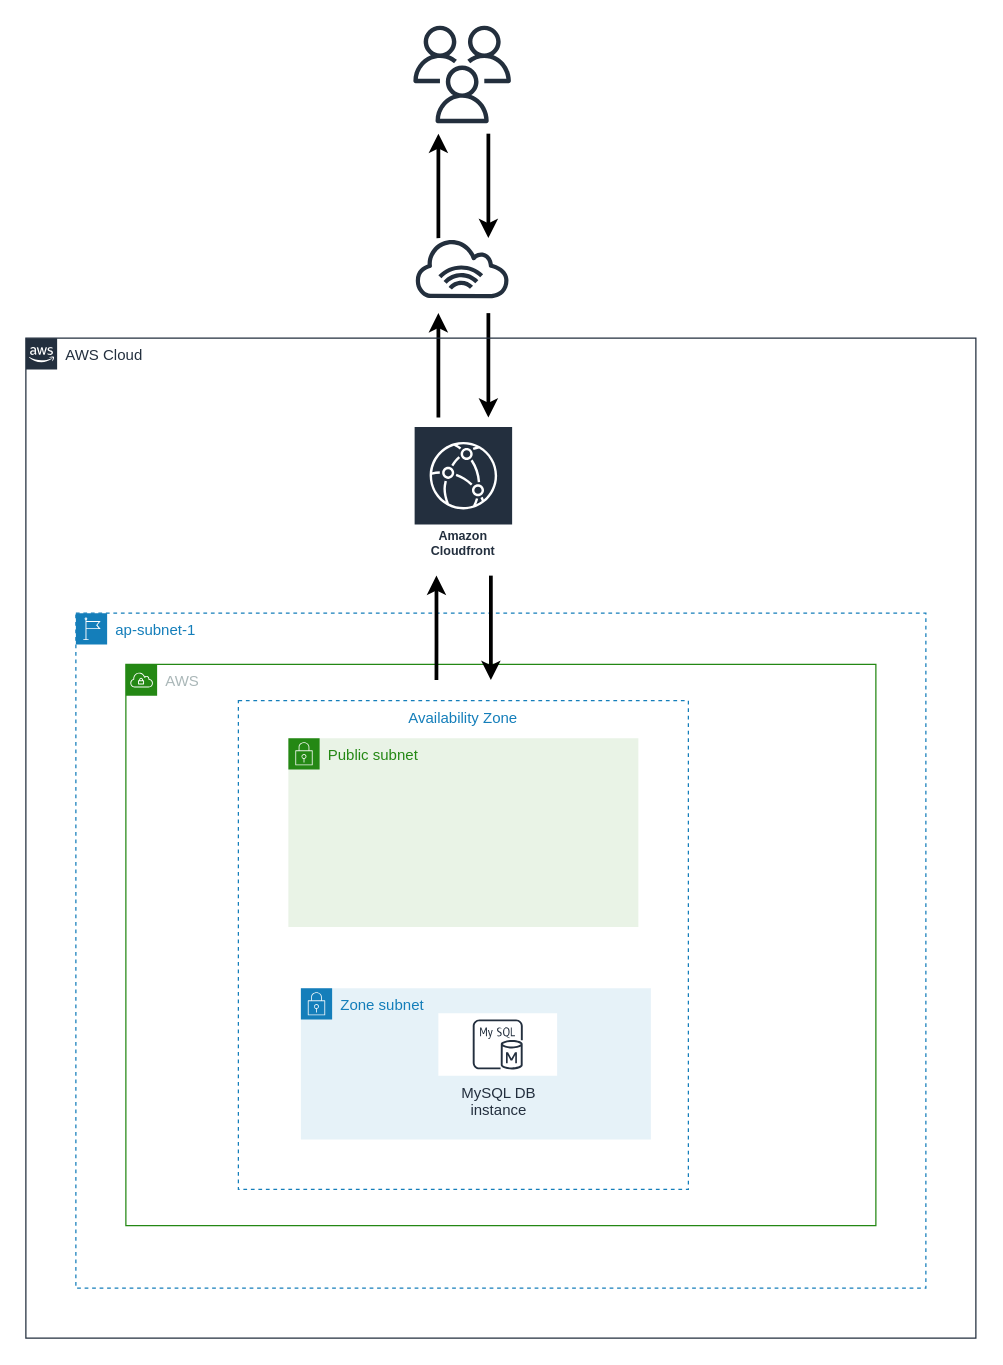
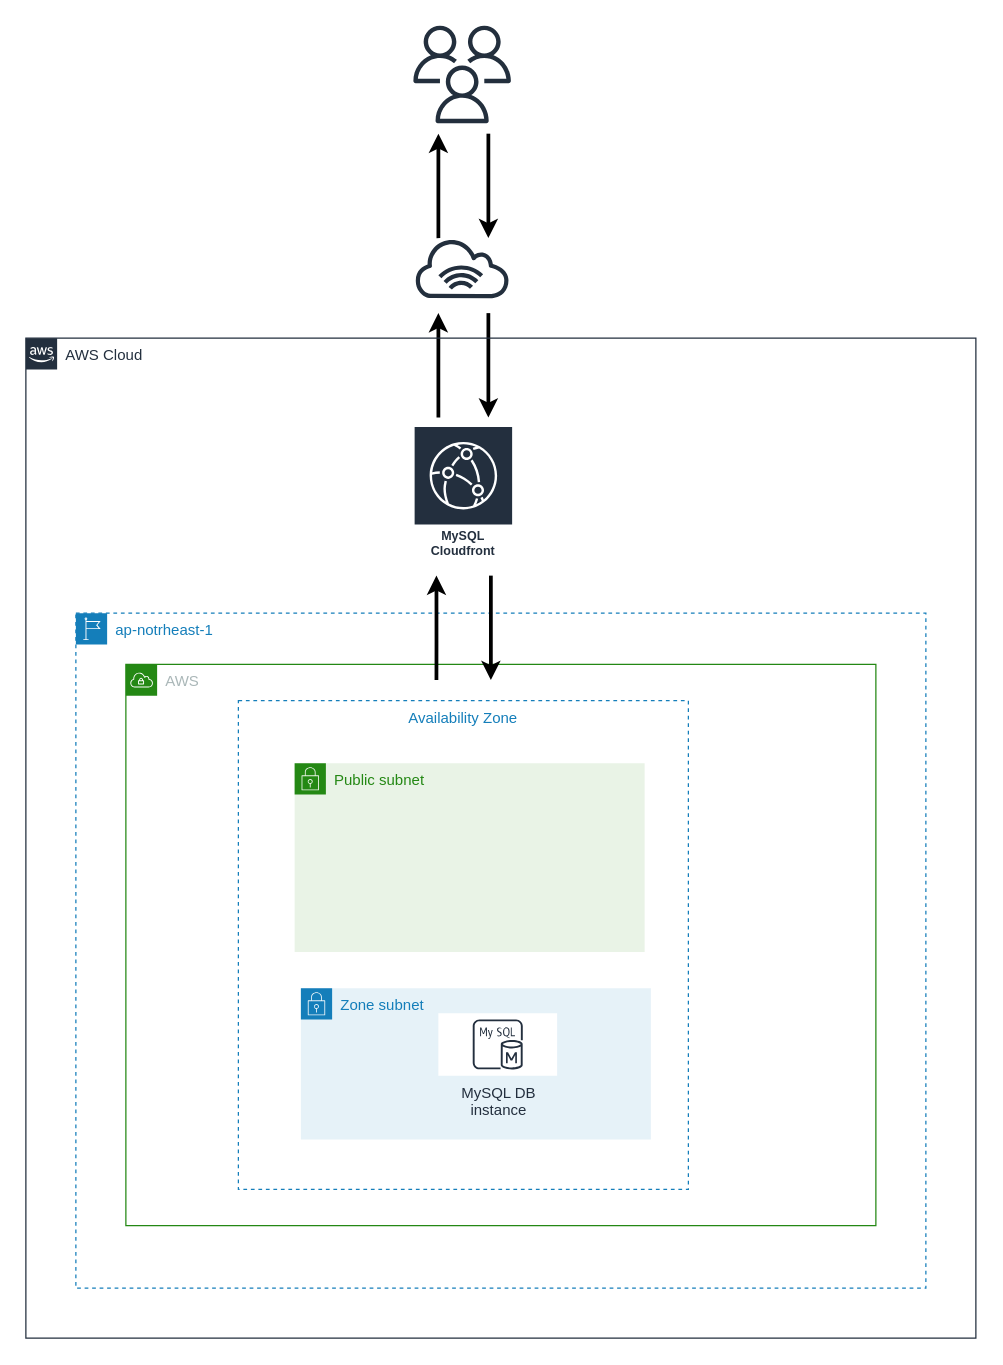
- <mxCell id="9" value="Amazon Cloudfront" style="sketch=0;outlineConnect=0;fontColor=#232F3E;gradientColor=none;strokeColor=#ffffff;fillColor=#232F3E;dashed=0;verticalLabelPosition=middle;verticalAlign=bottom;align=center;html=1;whiteSpace=wrap;fontSize=10;fontStyle=1;spacing=3;shape=mxgraph.aws4.productIcon;prIcon=mxgraph.aws4.cloudfront;" vertex="1" parent="8"><mxGeometry x="310" y="70" width="80" height="110" as="geometry" /></mxCell>
+ <mxCell id="9" value="MySQL Cloudfront" style="sketch=0;outlineConnect=0;fontColor=#232F3E;gradientColor=none;strokeColor=#ffffff;fillColor=#232F3E;dashed=0;verticalLabelPosition=middle;verticalAlign=bottom;align=center;html=1;whiteSpace=wrap;fontSize=10;fontStyle=1;spacing=3;shape=mxgraph.aws4.productIcon;prIcon=mxgraph.aws4.cloudfront;" vertex="1" parent="8"><mxGeometry x="310" y="70" width="80" height="110" as="geometry" /></mxCell>
- <mxCell id="10" value="ap-subnet-1" style="points=[[0,0],[0.25,0],[0.5,0],[0.75,0],[1,0],[1,0.25],[1,0.5],[1,0.75],[1,1],[0.75,1],[0.5,1],[0.25,1],[0,1],[0,0.75],[0,0.5],[0,0.25]];outlineConnect=0;gradientColor=none;html=1;whiteSpace=wrap;fontSize=12;fontStyle=0;container=1;pointerEvents=0;collapsible=0;recursiveResize=0;shape=mxgraph.aws4.group;grIcon=mxgraph.aws4.group_region;strokeColor=#147EBA;fillColor=none;verticalAlign=top;align=left;spacingLeft=30;fontColor=#147EBA;dashed=1;" vertex="1" parent="8"><mxGeometry x="40" y="220" width="680" height="540" as="geometry" /></mxCell>
+ <mxCell id="10" value="ap-notrheast-1" style="points=[[0,0],[0.25,0],[0.5,0],[0.75,0],[1,0],[1,0.25],[1,0.5],[1,0.75],[1,1],[0.75,1],[0.5,1],[0.25,1],[0,1],[0,0.75],[0,0.5],[0,0.25]];outlineConnect=0;gradientColor=none;html=1;whiteSpace=wrap;fontSize=12;fontStyle=0;container=1;pointerEvents=0;collapsible=0;recursiveResize=0;shape=mxgraph.aws4.group;grIcon=mxgraph.aws4.group_region;strokeColor=#147EBA;fillColor=none;verticalAlign=top;align=left;spacingLeft=30;fontColor=#147EBA;dashed=1;" vertex="1" parent="8"><mxGeometry x="40" y="220" width="680" height="540" as="geometry" /></mxCell>
- <mxCell id="13" value="Public subnet" style="points=[[0,0],[0.25,0],[0.5,0],[0.75,0],[1,0],[1,0.25],[1,0.5],[1,0.75],[1,1],[0.75,1],[0.5,1],[0.25,1],[0,1],[0,0.75],[0,0.5],[0,0.25]];outlineConnect=0;gradientColor=none;html=1;whiteSpace=wrap;fontSize=12;fontStyle=0;container=1;pointerEvents=0;collapsible=0;recursiveResize=0;shape=mxgraph.aws4.group;grIcon=mxgraph.aws4.group_security_group;grStroke=0;strokeColor=#248814;fillColor=#E9F3E6;verticalAlign=top;align=left;spacingLeft=30;fontColor=#248814;dashed=0;" vertex="1" parent="11"><mxGeometry x="130" y="59" width="280" height="151" as="geometry" /></mxCell>
+ <mxCell id="13" value="Public subnet" style="points=[[0,0],[0.25,0],[0.5,0],[0.75,0],[1,0],[1,0.25],[1,0.5],[1,0.75],[1,1],[0.75,1],[0.5,1],[0.25,1],[0,1],[0,0.75],[0,0.5],[0,0.25]];outlineConnect=0;gradientColor=none;html=1;whiteSpace=wrap;fontSize=12;fontStyle=0;container=1;pointerEvents=0;collapsible=0;recursiveResize=0;shape=mxgraph.aws4.group;grIcon=mxgraph.aws4.group_security_group;grStroke=0;strokeColor=#248814;fillColor=#E9F3E6;verticalAlign=top;align=left;spacingLeft=30;fontColor=#248814;dashed=0;" vertex="1" parent="11"><mxGeometry x="135" y="79" width="280" height="151" as="geometry" /></mxCell>
